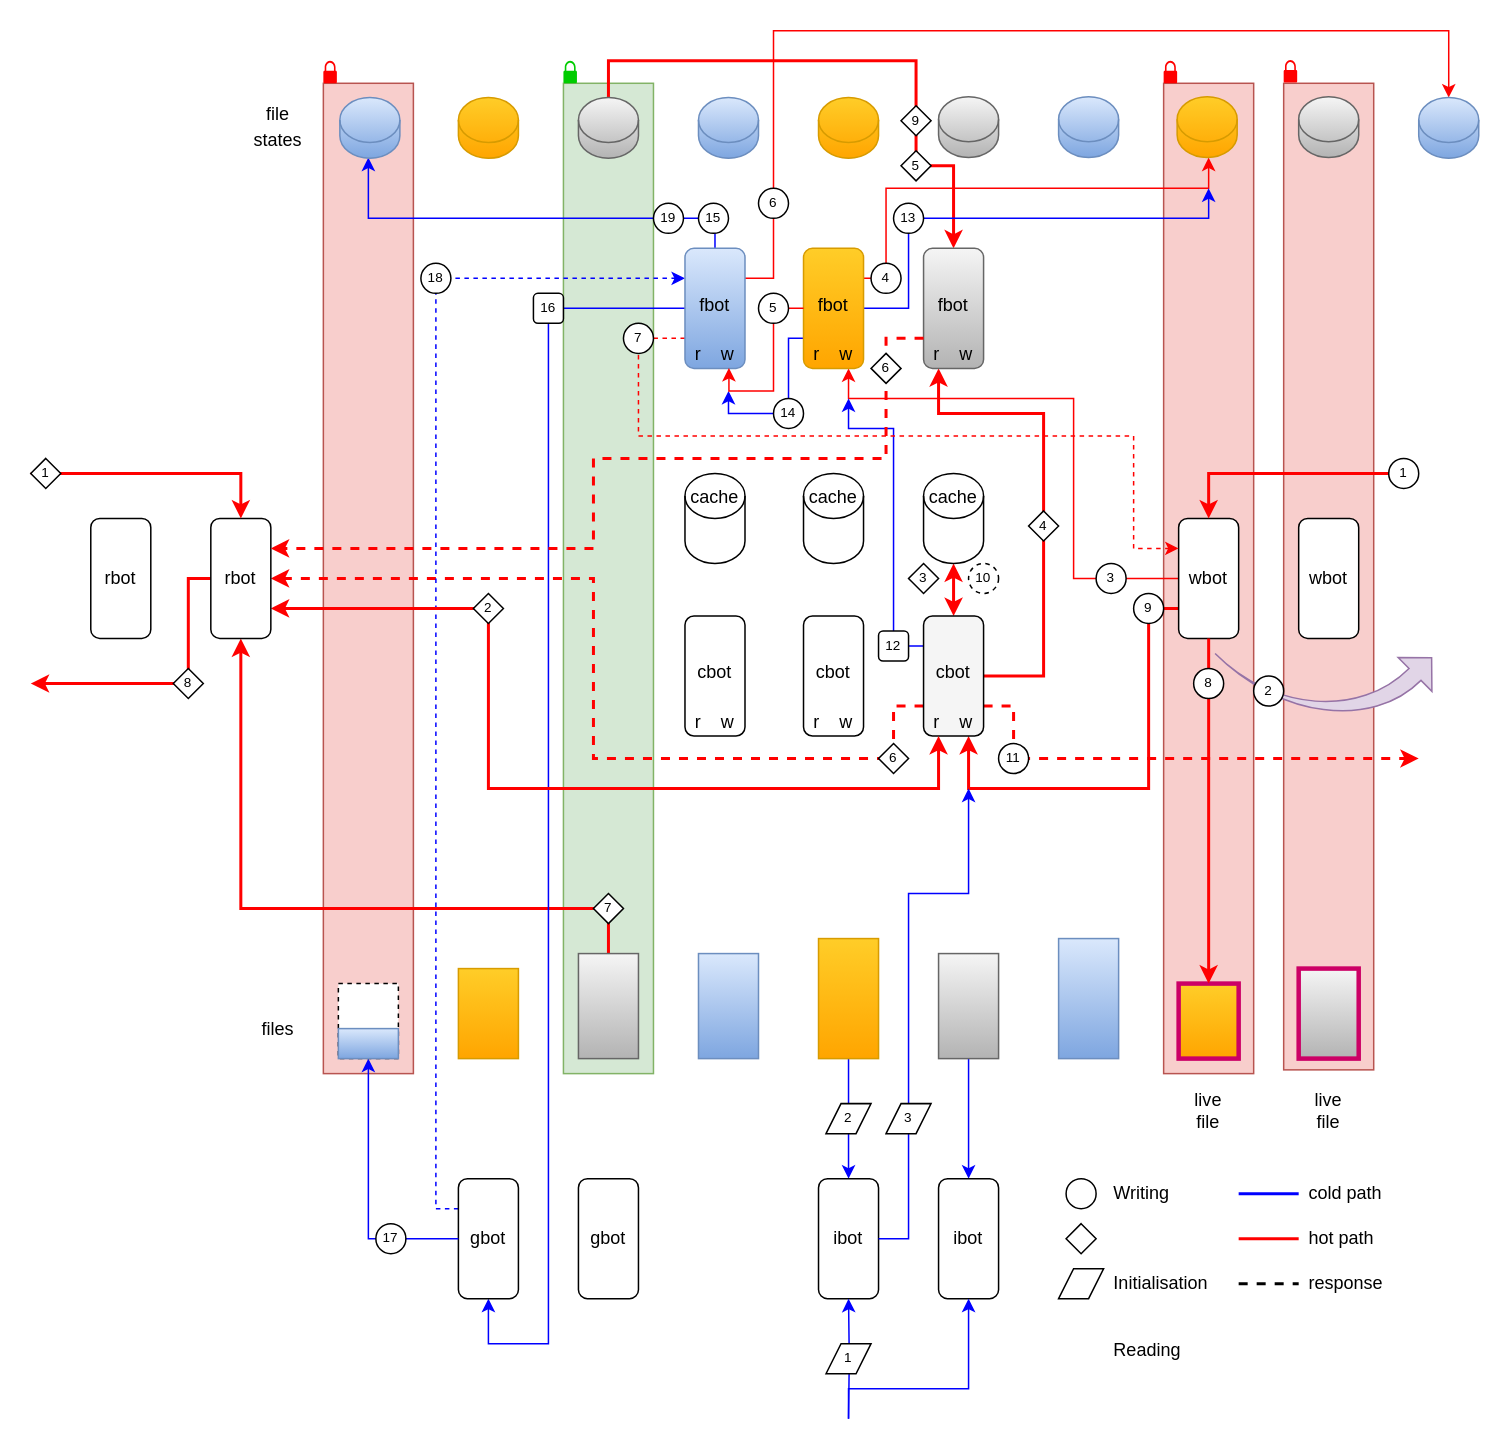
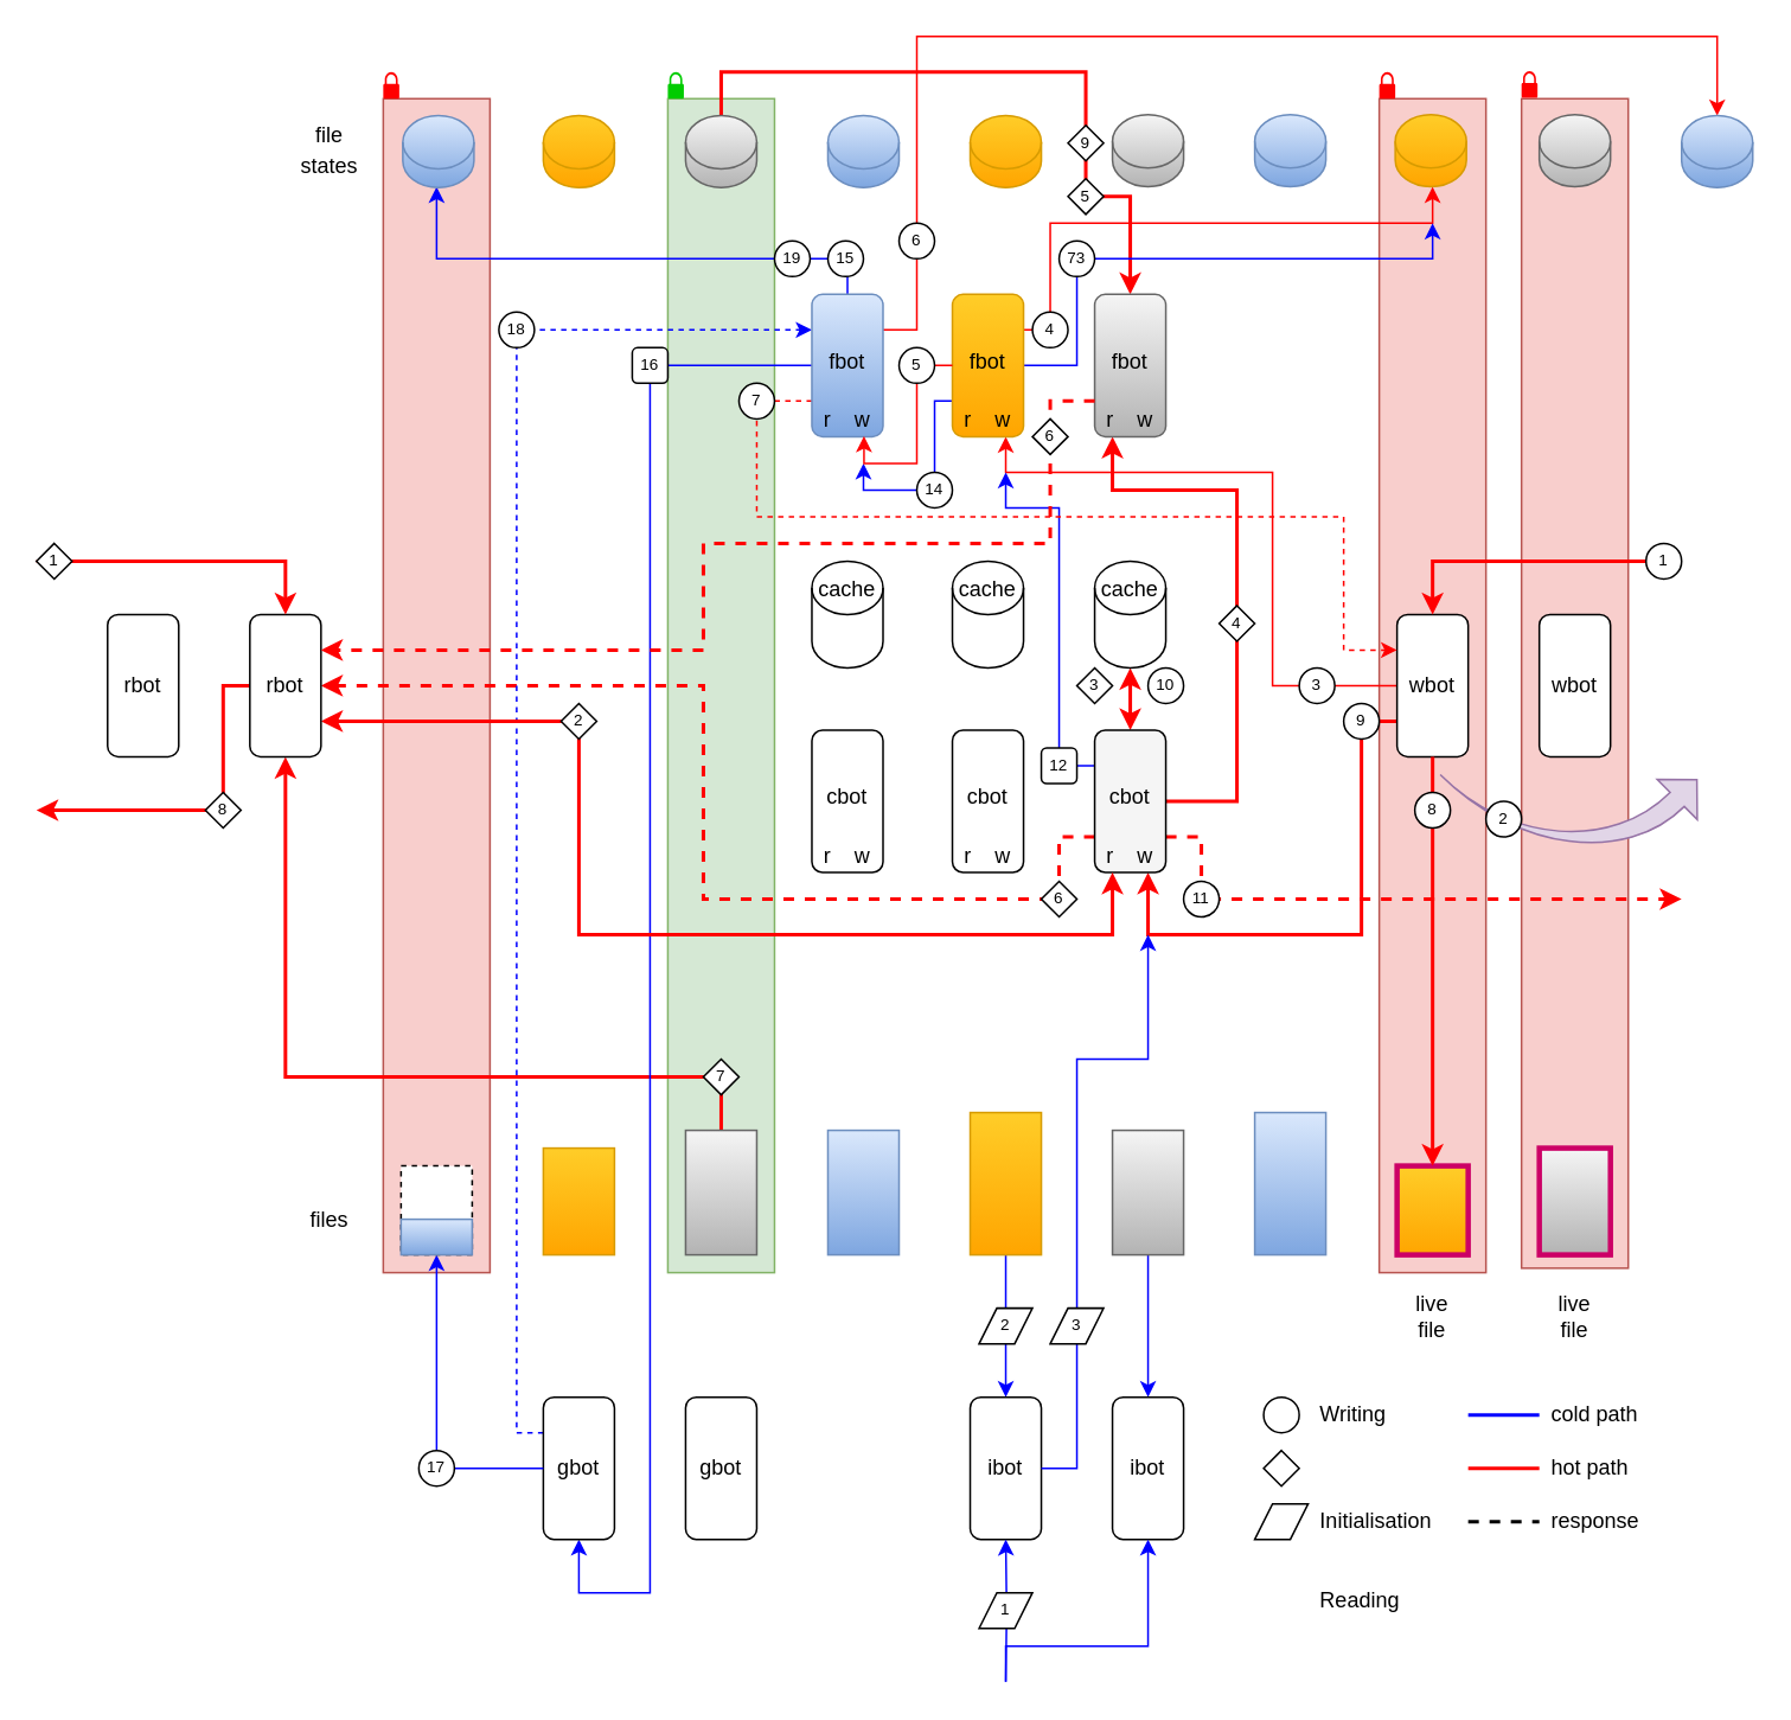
- <mxCell id="127" value="13" style="ellipse;whiteSpace=wrap;html=1;aspect=fixed;labelBorderColor=none;fontSize=9;align=center;verticalAlign=middle;" parent="1" vertex="1"><mxGeometry x="595" y="135" width="20" height="20" as="geometry" /></mxCell>
+ <mxCell id="127" value="73" style="ellipse;whiteSpace=wrap;html=1;aspect=fixed;labelBorderColor=none;fontSize=9;align=center;verticalAlign=middle;" parent="1" vertex="1"><mxGeometry x="595" y="135" width="20" height="20" as="geometry" /></mxCell>
- <mxCell id="65" value="10" style="ellipse;whiteSpace=wrap;html=1;aspect=fixed;labelBorderColor=none;fontSize=9;align=center;verticalAlign=middle;dashed=1;" parent="1" vertex="1"><mxGeometry x="645" y="375" width="20" height="20" as="geometry" /></mxCell>
+ <mxCell id="65" value="10" style="ellipse;whiteSpace=wrap;html=1;aspect=fixed;labelBorderColor=none;fontSize=9;align=center;verticalAlign=middle;" parent="1" vertex="1"><mxGeometry x="645" y="375" width="20" height="20" as="geometry" /></mxCell>
- <mxCell id="55" value="17" style="ellipse;whiteSpace=wrap;html=1;aspect=fixed;labelBorderColor=none;fontSize=9;align=center;verticalAlign=middle;" parent="1" vertex="1"><mxGeometry x="250" y="815" width="20" height="20" as="geometry" /></mxCell>
+ <mxCell id="55" value="17" style="ellipse;whiteSpace=wrap;html=1;aspect=fixed;labelBorderColor=none;fontSize=9;align=center;verticalAlign=middle;" parent="1" vertex="1"><mxGeometry x="235" y="815" width="20" height="20" as="geometry" /></mxCell>
